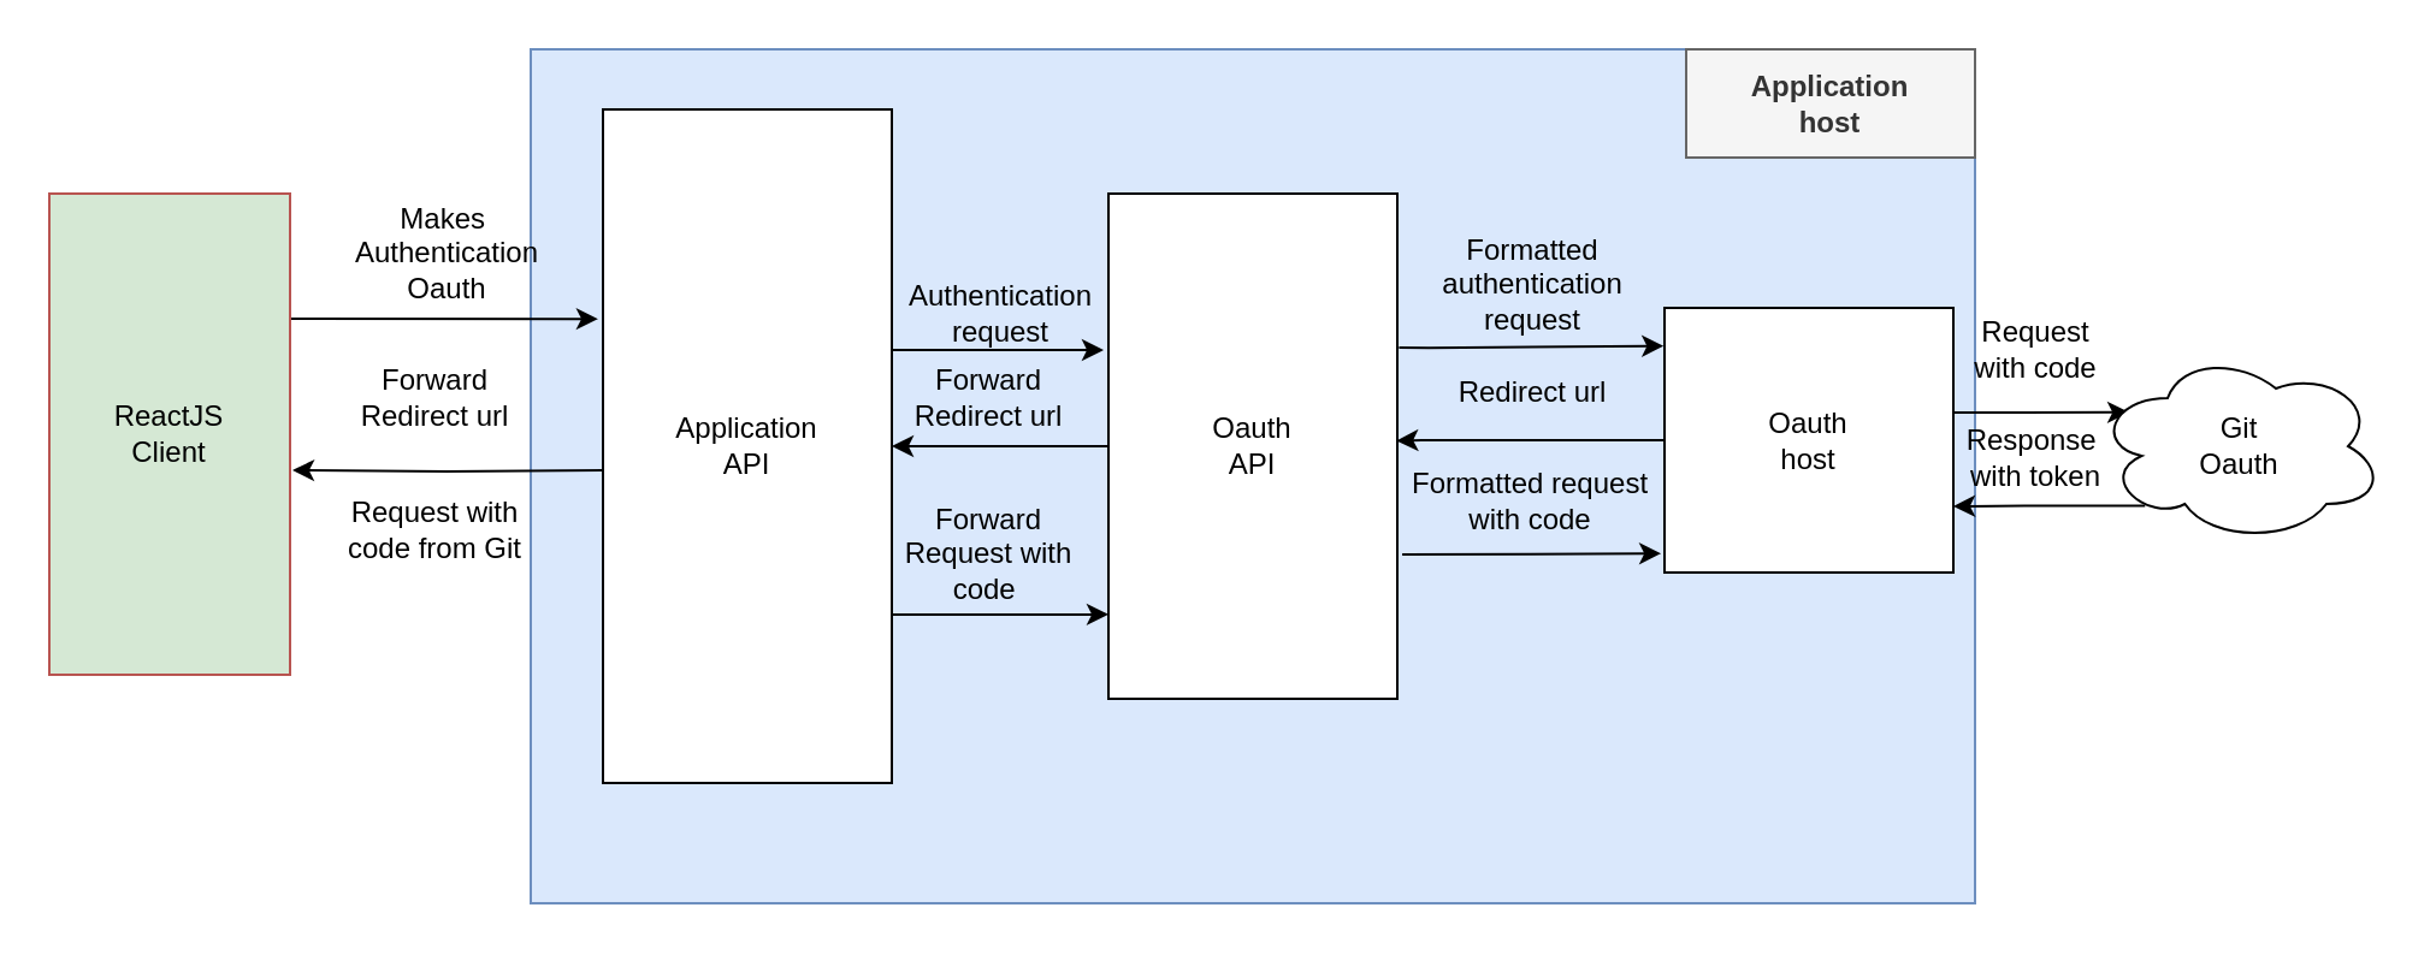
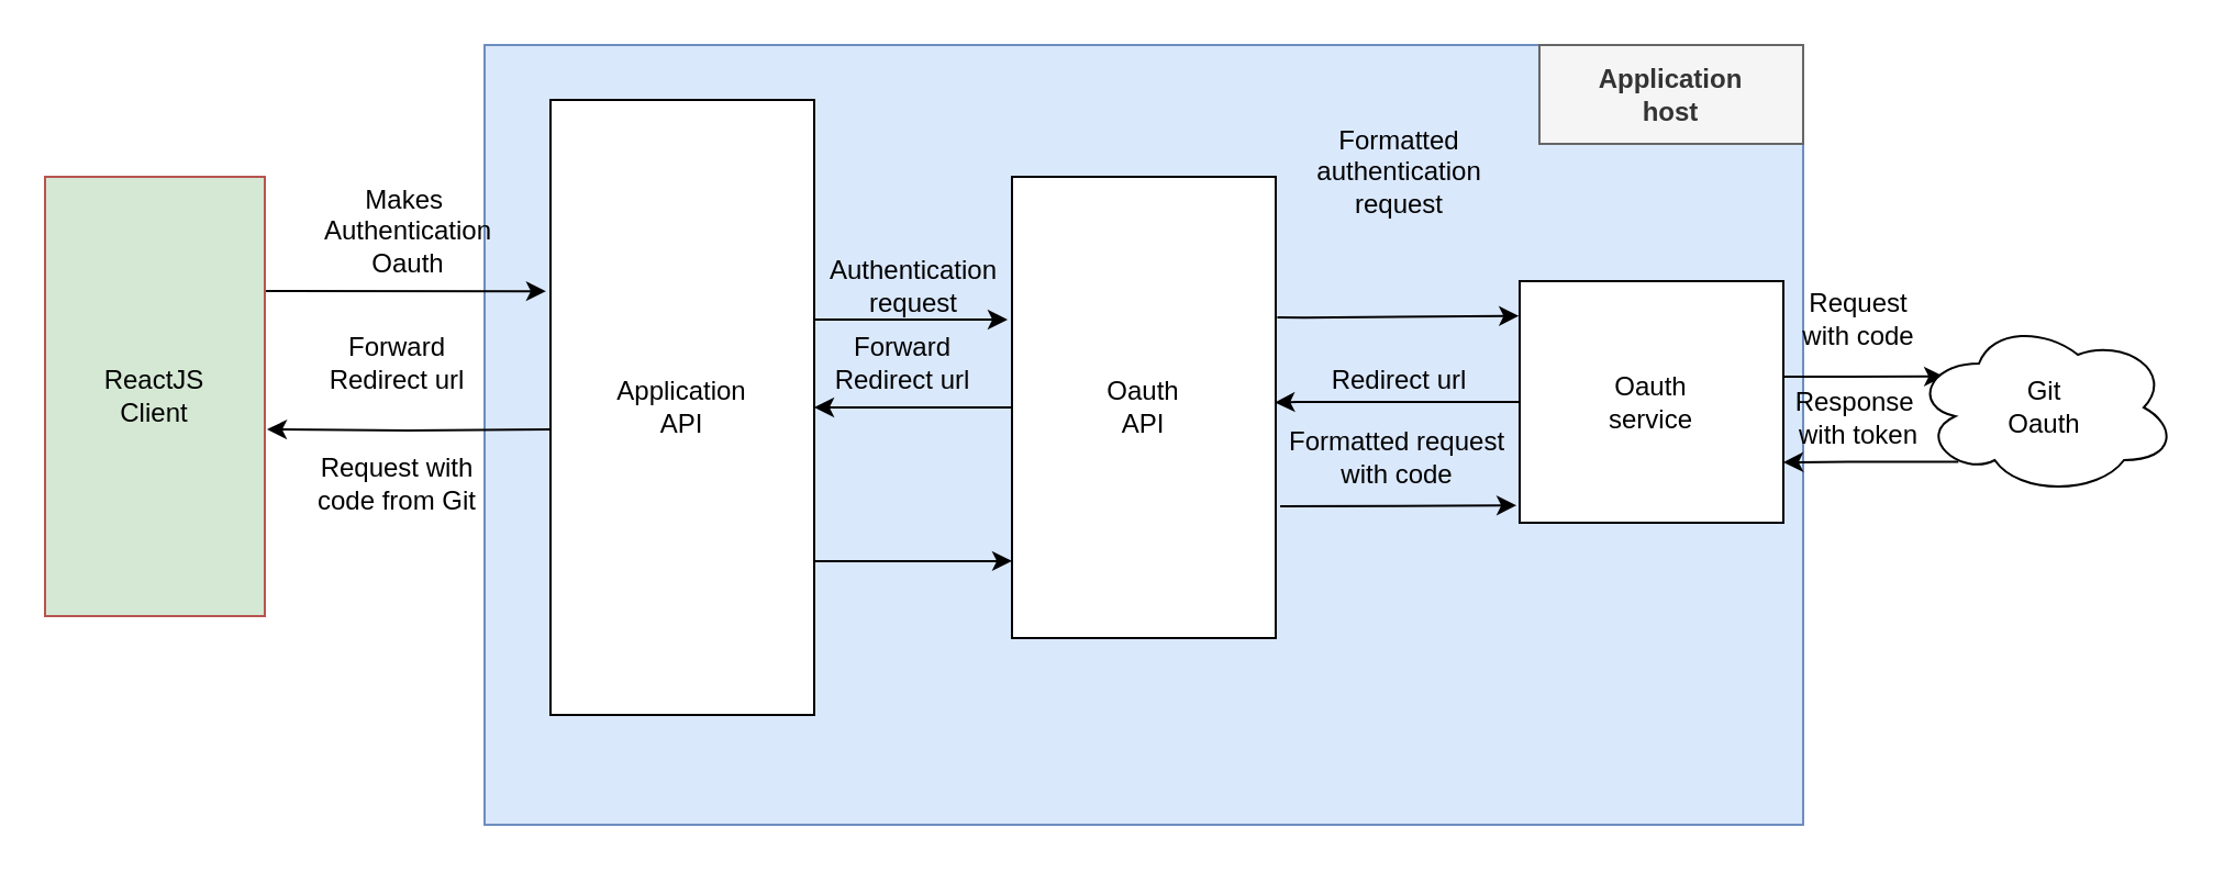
- <mxCell id="17" value="Formatted &lt;br&gt;authentication &lt;br&gt;request" style="text;html=1;align=center;verticalAlign=middle;resizable=0;points=[];autosize=1;" vertex="1" parent="1"><mxGeometry x="591" y="92.5" width="90" height="50" as="geometry" /></mxCell>
+ <mxCell id="17" value="Formatted &lt;br&gt;authentication &lt;br&gt;request" style="text;html=1;align=center;verticalAlign=middle;resizable=0;points=[];autosize=1;" vertex="1" parent="1"><mxGeometry x="591" y="52.5" width="90" height="50" as="geometry" /></mxCell>
- <mxCell id="18" value="Redirect url" style="text;html=1;align=center;verticalAlign=middle;resizable=0;points=[];autosize=1;" vertex="1" parent="1"><mxGeometry x="596" y="152.5" width="80" height="20" as="geometry" /></mxCell>
+ <mxCell id="18" value="Redirect url" style="text;html=1;align=center;verticalAlign=middle;resizable=0;points=[];autosize=1;" vertex="1" parent="1"><mxGeometry x="596" y="162.5" width="80" height="20" as="geometry" /></mxCell>
- <mxCell id="13" value="Oauth&lt;br&gt;host" style="rounded=0;whiteSpace=wrap;html=1;" vertex="1" parent="1"><mxGeometry x="691" y="127.5" width="120" height="110" as="geometry" /></mxCell>
+ <mxCell id="13" value="Oauth&lt;br&gt;service" style="rounded=0;whiteSpace=wrap;html=1;" vertex="1" parent="1"><mxGeometry x="691" y="127.5" width="120" height="110" as="geometry" /></mxCell>
- <mxCell id="25" value="Forward&lt;br&gt;Request with&lt;br&gt;code&amp;nbsp;" style="text;html=1;align=center;verticalAlign=middle;resizable=0;points=[];autosize=1;" vertex="1" parent="1"><mxGeometry x="370" y="205" width="80" height="50" as="geometry" /></mxCell>
